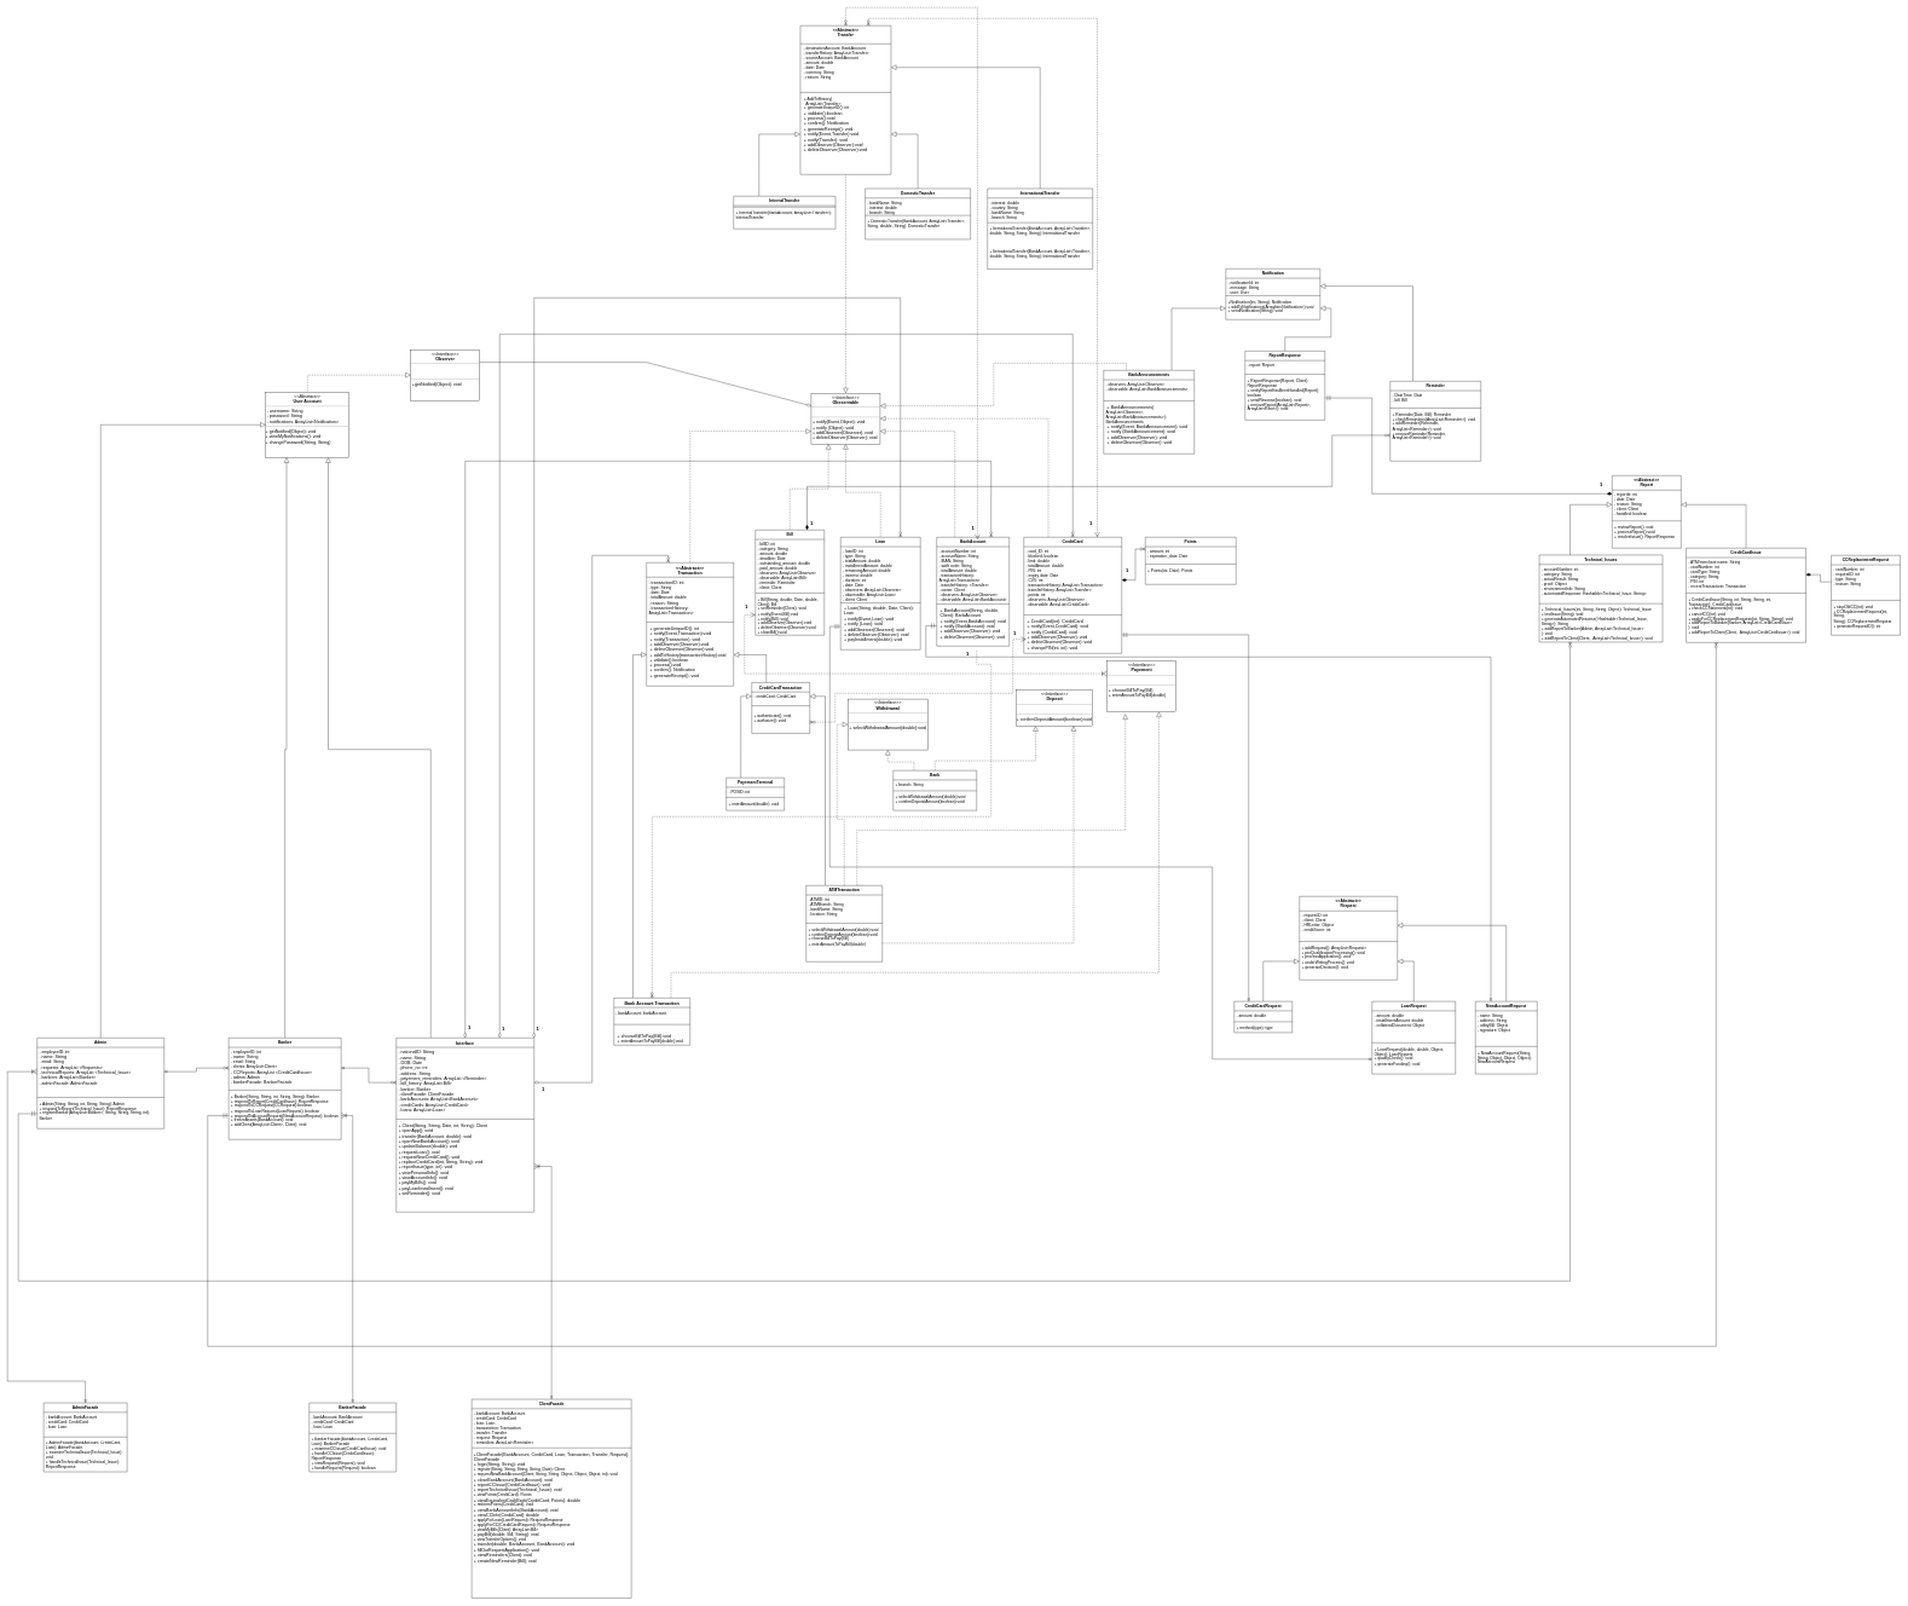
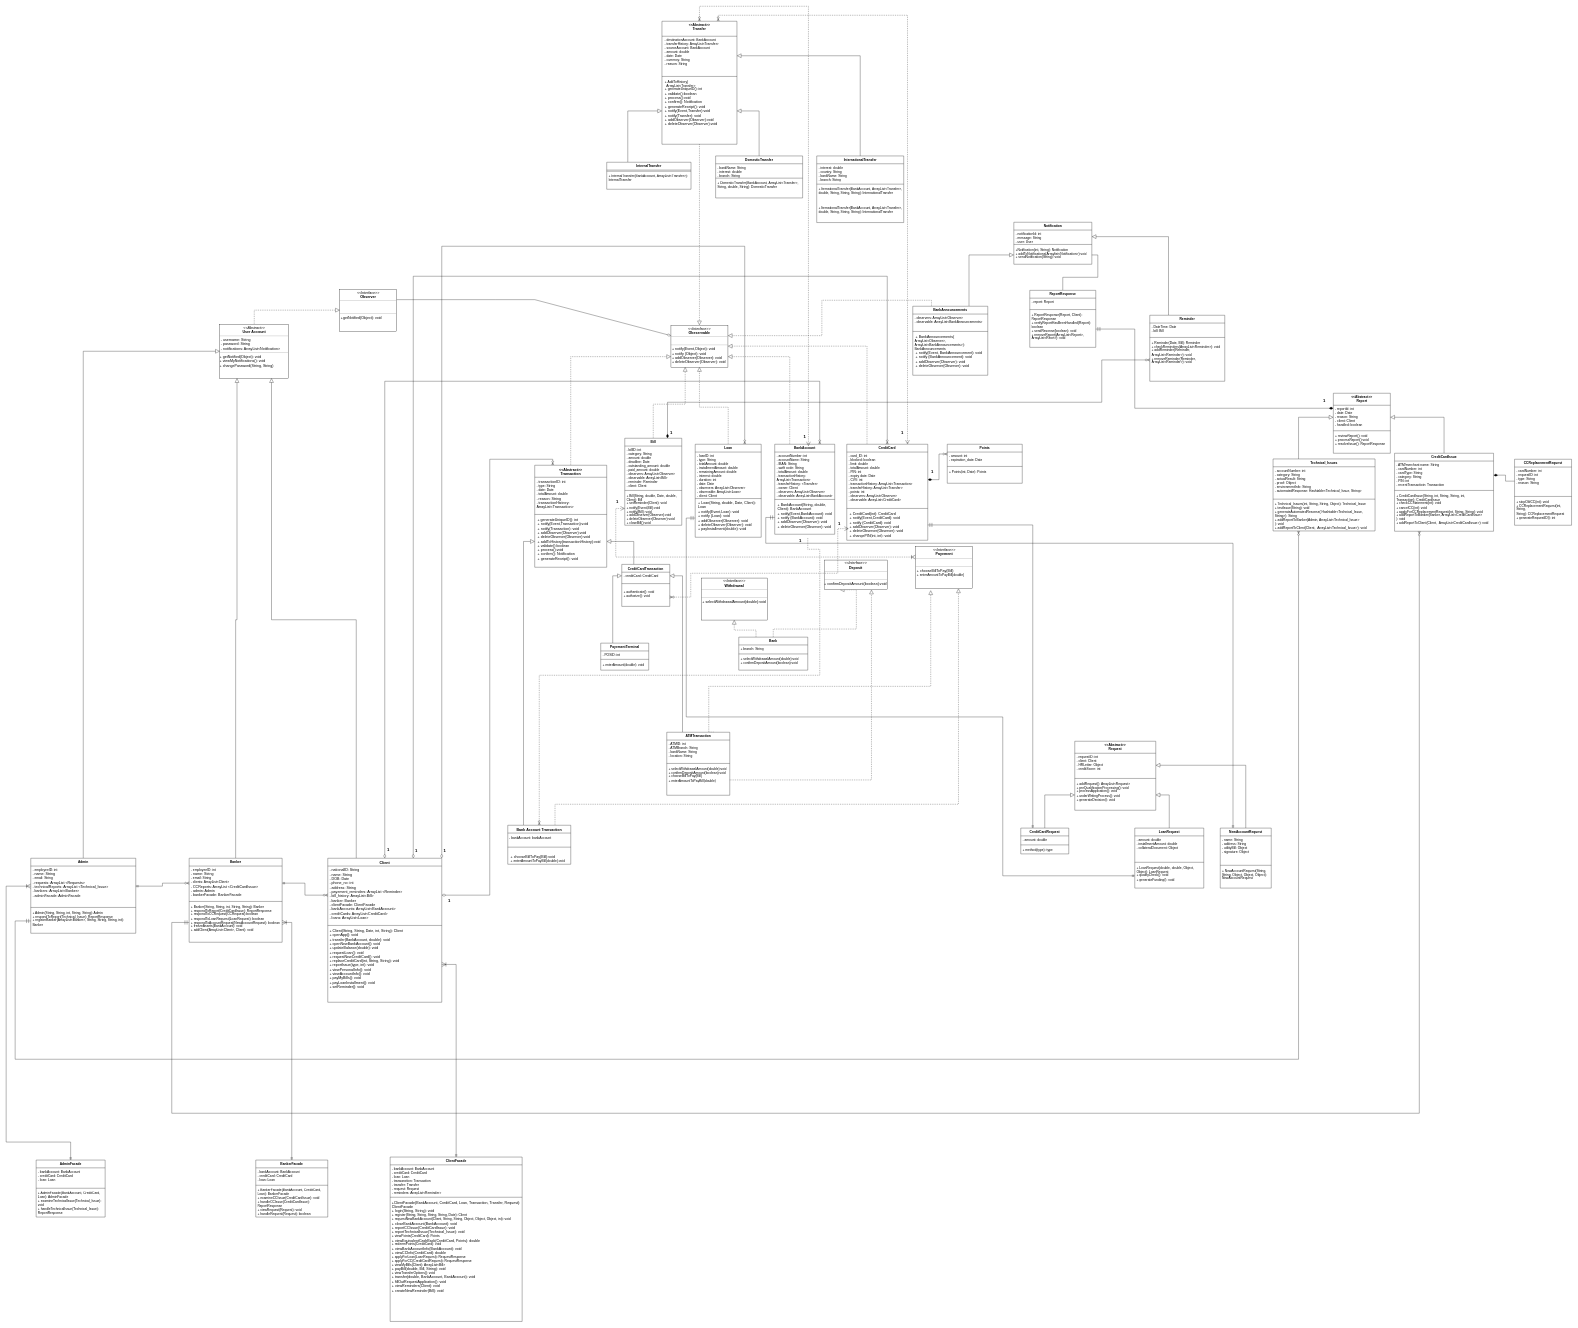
- <mxCell id="28" style="edgeStyle=orthogonalEdgeStyle;rounded=0;orthogonalLoop=1;jettySize=auto;html=1;exitX=0.5;exitY=0;exitDx=0;exitDy=0;entryX=1;entryY=0.5;entryDx=0;entryDy=0;endArrow=block;endFill=0;endSize=12;" parent="1" source="29" target="27" edge="1"><mxGeometry relative="1" as="geometry" /></mxCell>
+ <mxCell id="28" style="edgeStyle=orthogonalEdgeStyle;rounded=0;orthogonalLoop=1;jettySize=auto;html=1;exitX=0.5;exitY=0;exitDx=0;exitDy=0;entryX=1;entryY=0.5;entryDx=0;entryDy=0;endArrow=none;endFill=0;endSize=12;" parent="1" source="29" target="27" edge="1"><mxGeometry relative="1" as="geometry" /></mxCell>
- <mxCell id="99" value="&lt;p style=&quot;margin:0px;margin-top:4px;text-align:center;&quot;&gt;&lt;i&gt;&amp;lt;&amp;lt;Interface&amp;gt;&amp;gt;&lt;/i&gt;&lt;br&gt;&lt;b&gt;Deposit&lt;/b&gt;&lt;/p&gt;&lt;hr size=&quot;1&quot;&gt;&lt;p style=&quot;margin:0px;margin-left:4px;&quot;&gt;&lt;br&gt;&lt;/p&gt;&lt;hr size=&quot;1&quot;&gt;+ confirmDepositAmount(boolean):void&lt;p style=&quot;margin:0px;margin-left:4px;&quot;&gt;&lt;br&gt;&lt;/p&gt;" style="verticalAlign=top;align=left;overflow=fill;fontSize=12;fontFamily=Helvetica;html=1;whiteSpace=wrap;fontColor=default;" parent="1" vertex="1"><mxGeometry x="2801.89" y="1901" width="210" height="99" as="geometry" /></mxCell>
+ <mxCell id="99" value="&lt;p style=&quot;margin:0px;margin-top:4px;text-align:center;&quot;&gt;&lt;i&gt;&amp;lt;&amp;lt;Interface&amp;gt;&amp;gt;&lt;/i&gt;&lt;br&gt;&lt;b&gt;Deposit&lt;/b&gt;&lt;/p&gt;&lt;hr size=&quot;1&quot;&gt;&lt;p style=&quot;margin:0px;margin-left:4px;&quot;&gt;&lt;br&gt;&lt;/p&gt;&lt;hr size=&quot;1&quot;&gt;+ confirmDepositAmount(boolean):void&lt;p style=&quot;margin:0px;margin-left:4px;&quot;&gt;&lt;br&gt;&lt;/p&gt;" style="verticalAlign=top;align=left;overflow=fill;fontSize=12;fontFamily=Helvetica;html=1;whiteSpace=wrap;fontColor=default;" parent="1" vertex="1"><mxGeometry x="2746.89" y="1866" width="210" height="99" as="geometry" /></mxCell>
- <mxCell id="62" style="edgeStyle=orthogonalEdgeStyle;rounded=0;orthogonalLoop=1;jettySize=auto;html=1;exitX=0.5;exitY=0;exitDx=0;exitDy=0;entryX=0;entryY=0.5;entryDx=0;entryDy=0;endArrow=block;endFill=0;startSize=6;dashed=1;endSize=12;" parent="1" source="63" target="72" edge="1"><mxGeometry relative="1" as="geometry" /></mxCell>
- <mxCell id="165" value="Interface" style="swimlane;fontStyle=1;align=center;verticalAlign=top;childLayout=stackLayout;horizontal=1;startSize=26;horizontalStack=0;resizeParent=1;resizeParentMax=0;resizeLast=0;collapsible=1;marginBottom=0;whiteSpace=wrap;html=1;" parent="1" vertex="1"><mxGeometry x="1092" y="2860" width="380" height="480" as="geometry" /></mxCell>
+ <mxCell id="165" value="Client" style="swimlane;fontStyle=1;align=center;verticalAlign=top;childLayout=stackLayout;horizontal=1;startSize=26;horizontalStack=0;resizeParent=1;resizeParentMax=0;resizeLast=0;collapsible=1;marginBottom=0;whiteSpace=wrap;html=1;" parent="1" vertex="1"><mxGeometry x="1092" y="2860" width="380" height="480" as="geometry" /></mxCell>
